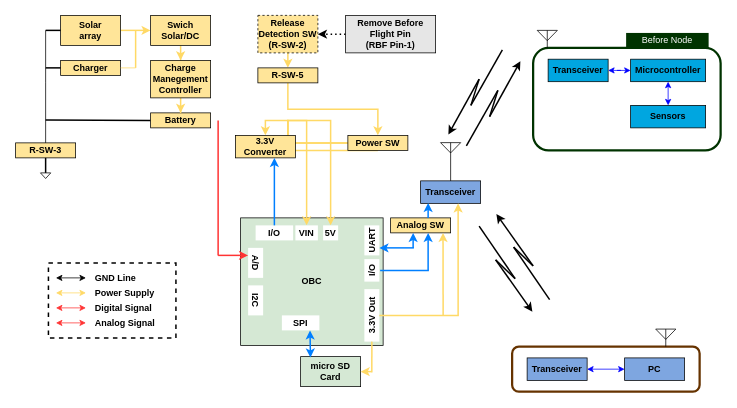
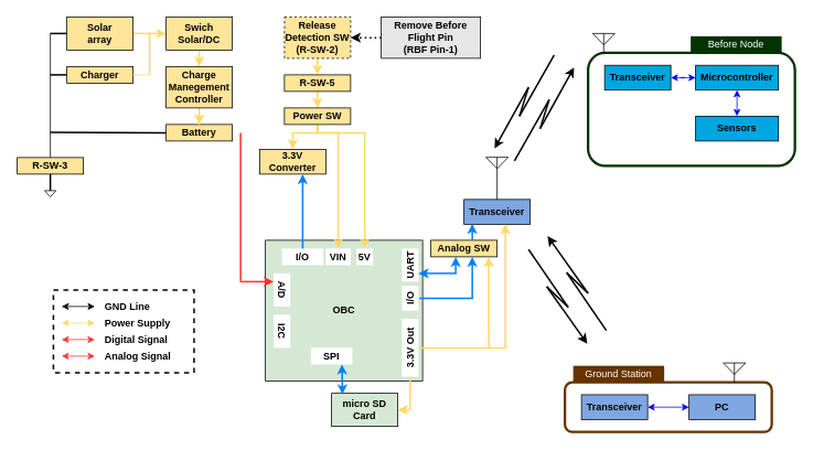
- <mxCell id="27" value="Power SW" style="rounded=0;whiteSpace=wrap;html=1;fillColor=#FFE599;fontStyle=1" parent="1" vertex="1"><mxGeometry x="463" y="180" width="80" height="20" as="geometry" /></mxCell>
+ <mxCell id="27" value="Power SW" style="rounded=0;whiteSpace=wrap;html=1;fillColor=#FFE599;fontStyle=1" parent="1" vertex="1"><mxGeometry x="343" y="130" width="80" height="20" as="geometry" /></mxCell>
+ <mxCell id="80" value="&lt;font color=&quot;#ffffff&quot;&gt;Ground Station&lt;/font&gt;" style="text;html=1;strokeColor=none;fillColor=#663300;align=center;verticalAlign=middle;whiteSpace=wrap;rounded=0;" parent="75" vertex="1"><mxGeometry x="12" y="3.42" width="110" height="20" as="geometry" /></mxCell>
